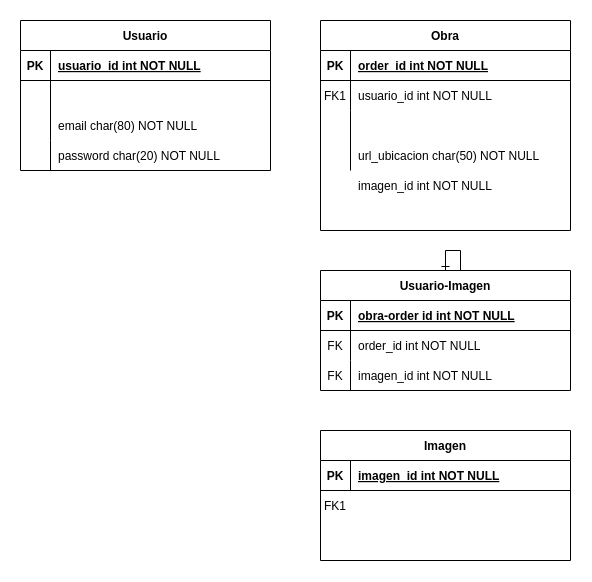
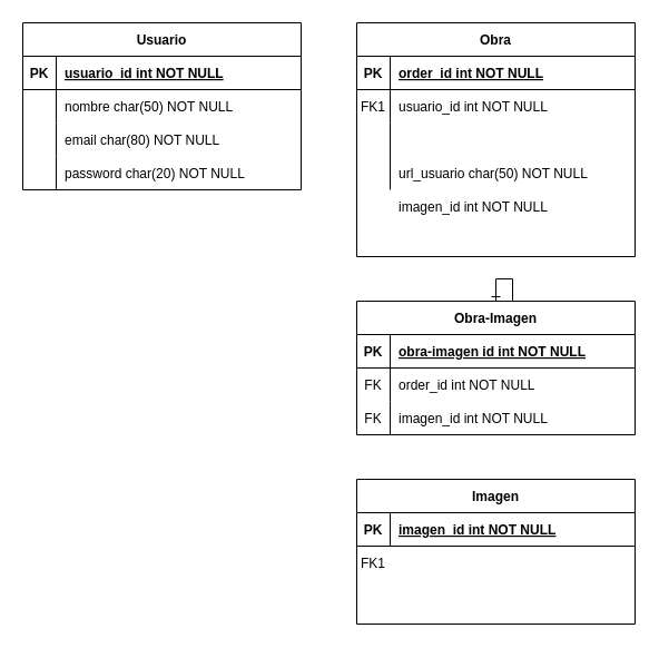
+ <mxCell id="30" value="nombre char(50) NOT NULL" style="shape=partialRectangle;overflow=hidden;connectable=0;fillColor=none;top=0;left=0;bottom=0;right=0;align=left;spacingLeft=6;" vertex="1" parent="28"><mxGeometry x="30" width="220" height="30" as="geometry"><mxRectangle width="220" height="30" as="alternateBounds" /></mxGeometry></mxCell>
- <mxCell id="13" value="url_ubicacion char(50) NOT NULL" style="shape=partialRectangle;overflow=hidden;connectable=0;fillColor=none;top=0;left=0;bottom=0;right=0;align=left;spacingLeft=6;" vertex="1" parent="11"><mxGeometry x="30" width="220" height="30" as="geometry"><mxRectangle width="220" height="30" as="alternateBounds" /></mxGeometry></mxCell>
+ <mxCell id="13" value="url_usuario char(50) NOT NULL" style="shape=partialRectangle;overflow=hidden;connectable=0;fillColor=none;top=0;left=0;bottom=0;right=0;align=left;spacingLeft=6;" vertex="1" parent="11"><mxGeometry x="30" width="220" height="30" as="geometry"><mxRectangle width="220" height="30" as="alternateBounds" /></mxGeometry></mxCell>
- <mxCell id="38" value="Usuario-Imagen" style="shape=table;startSize=30;container=1;collapsible=1;childLayout=tableLayout;fixedRows=1;rowLines=0;fontStyle=1;align=center;resizeLast=1;" vertex="1" parent="1"><mxGeometry x="320" y="270" width="250" height="120" as="geometry" /></mxCell>
+ <mxCell id="38" value="Obra-Imagen" style="shape=table;startSize=30;container=1;collapsible=1;childLayout=tableLayout;fixedRows=1;rowLines=0;fontStyle=1;align=center;resizeLast=1;" vertex="1" parent="1"><mxGeometry x="320" y="270" width="250" height="120" as="geometry" /></mxCell>
- <mxCell id="41" value="obra-order id int NOT NULL " style="shape=partialRectangle;overflow=hidden;connectable=0;fillColor=none;top=0;left=0;bottom=0;right=0;align=left;spacingLeft=6;fontStyle=5;" vertex="1" parent="39"><mxGeometry x="30" width="220" height="30" as="geometry"><mxRectangle width="220" height="30" as="alternateBounds" /></mxGeometry></mxCell>
+ <mxCell id="41" value="obra-imagen id int NOT NULL " style="shape=partialRectangle;overflow=hidden;connectable=0;fillColor=none;top=0;left=0;bottom=0;right=0;align=left;spacingLeft=6;fontStyle=5;" vertex="1" parent="39"><mxGeometry x="30" width="220" height="30" as="geometry"><mxRectangle width="220" height="30" as="alternateBounds" /></mxGeometry></mxCell>
